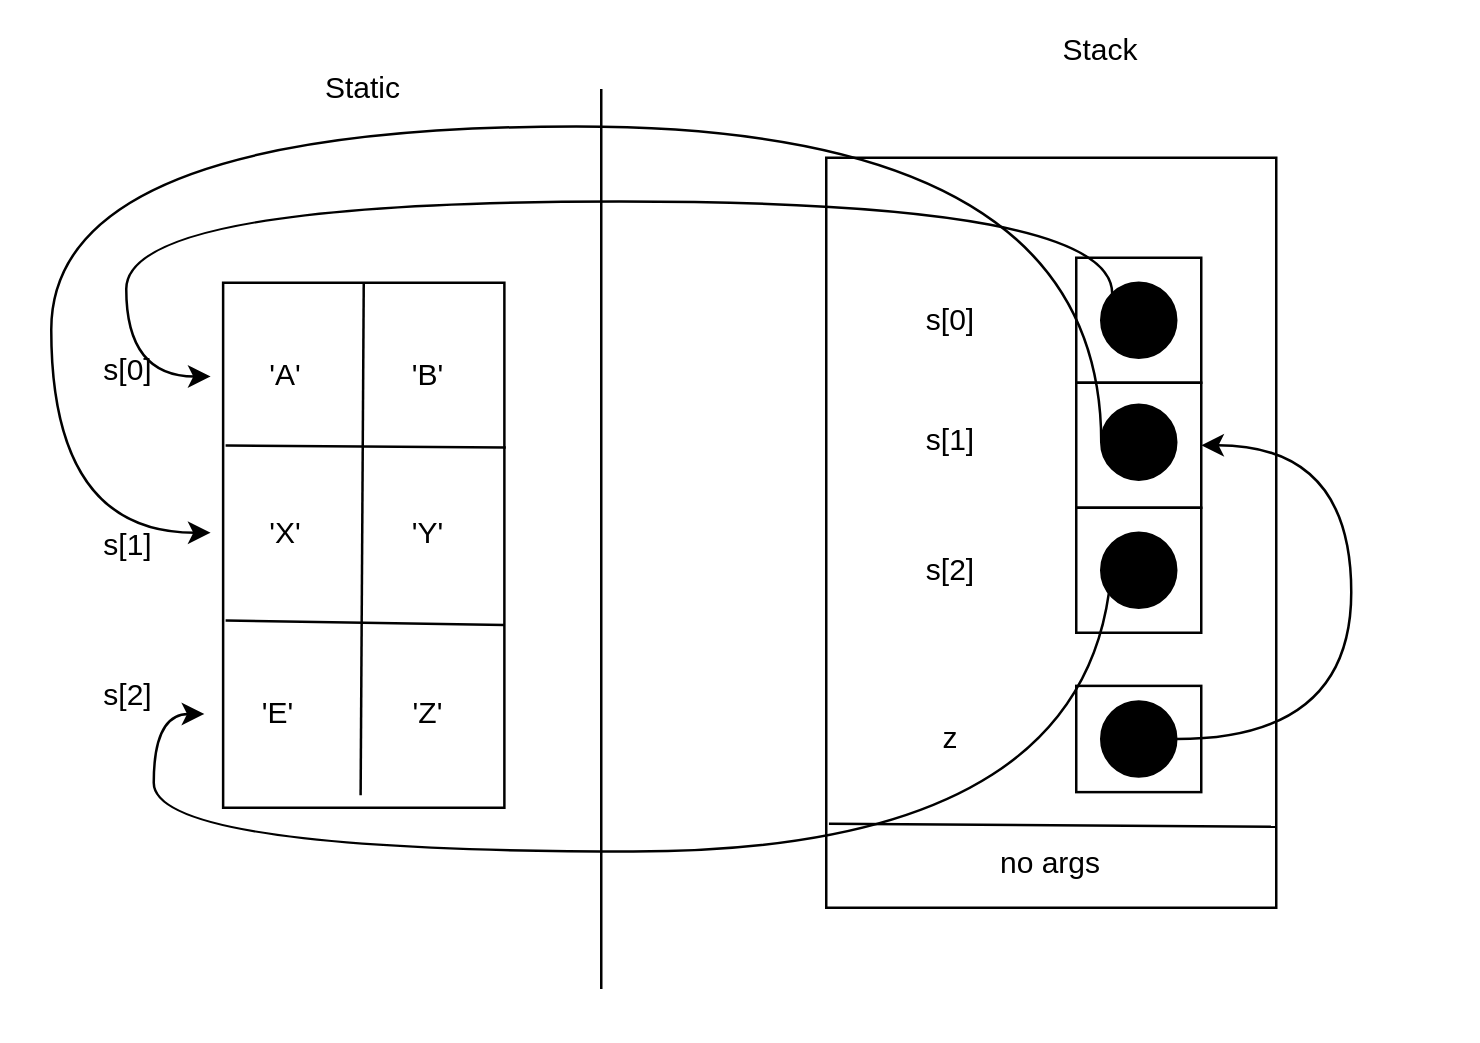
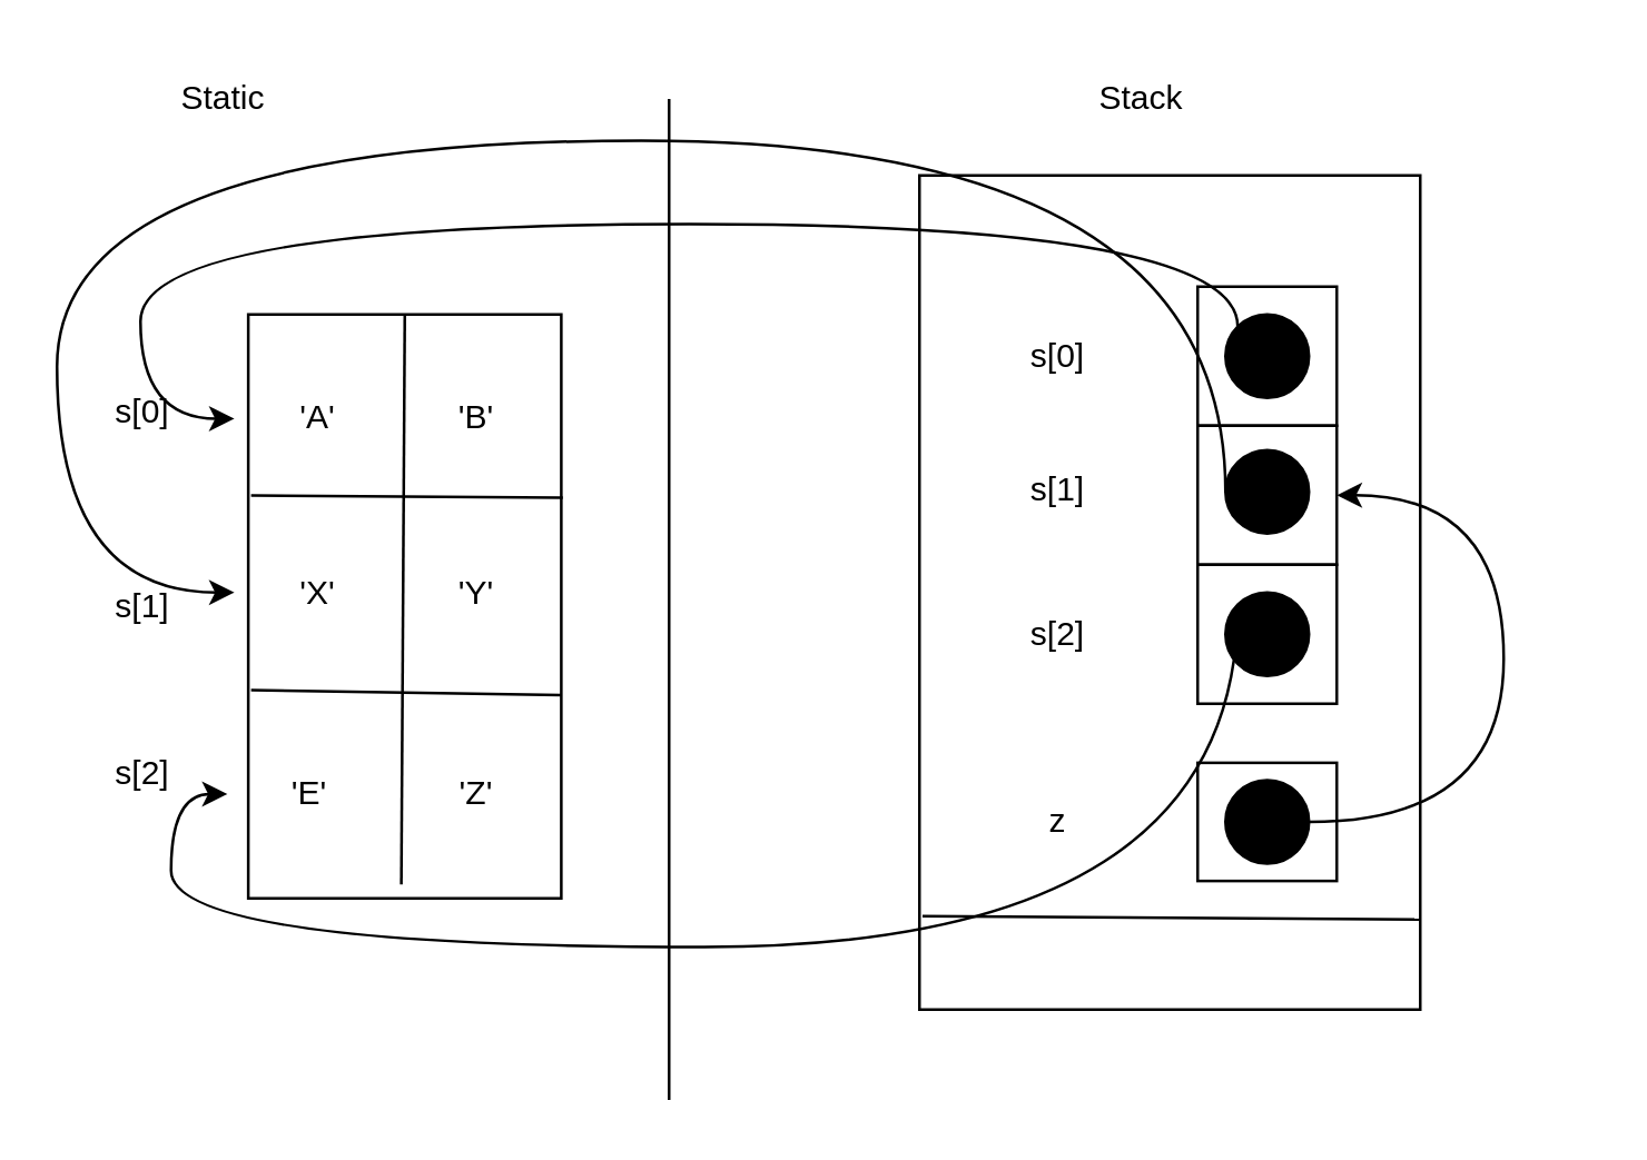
- <mxCell id="18" value="Stack" style="text;html=1;strokeColor=none;fillColor=none;align=center;verticalAlign=middle;whiteSpace=wrap;rounded=0;" vertex="1" parent="1"><mxGeometry x="410" y="5" width="60" height="30" as="geometry" /></mxCell>
+ <mxCell id="18" value="Stack" style="text;html=1;strokeColor=none;fillColor=none;align=center;verticalAlign=middle;whiteSpace=wrap;rounded=0;" vertex="1" parent="1"><mxGeometry x="380" y="20" width="60" height="30" as="geometry" /></mxCell>
- <mxCell id="17" value="Static" style="text;html=1;strokeColor=none;fillColor=none;align=center;verticalAlign=middle;whiteSpace=wrap;rounded=0;" vertex="1" parent="1"><mxGeometry x="115" y="20" width="60" height="30" as="geometry" /></mxCell>
+ <mxCell id="17" value="Static" style="text;html=1;strokeColor=none;fillColor=none;align=center;verticalAlign=middle;whiteSpace=wrap;rounded=0;" vertex="1" parent="1"><mxGeometry x="50" y="20" width="60" height="30" as="geometry" /></mxCell>
- <mxCell id="20" value="no args" style="text;html=1;strokeColor=none;fillColor=none;align=center;verticalAlign=middle;whiteSpace=wrap;rounded=0;" vertex="1" parent="1"><mxGeometry x="390" y="330" width="60" height="30" as="geometry" /></mxCell>
